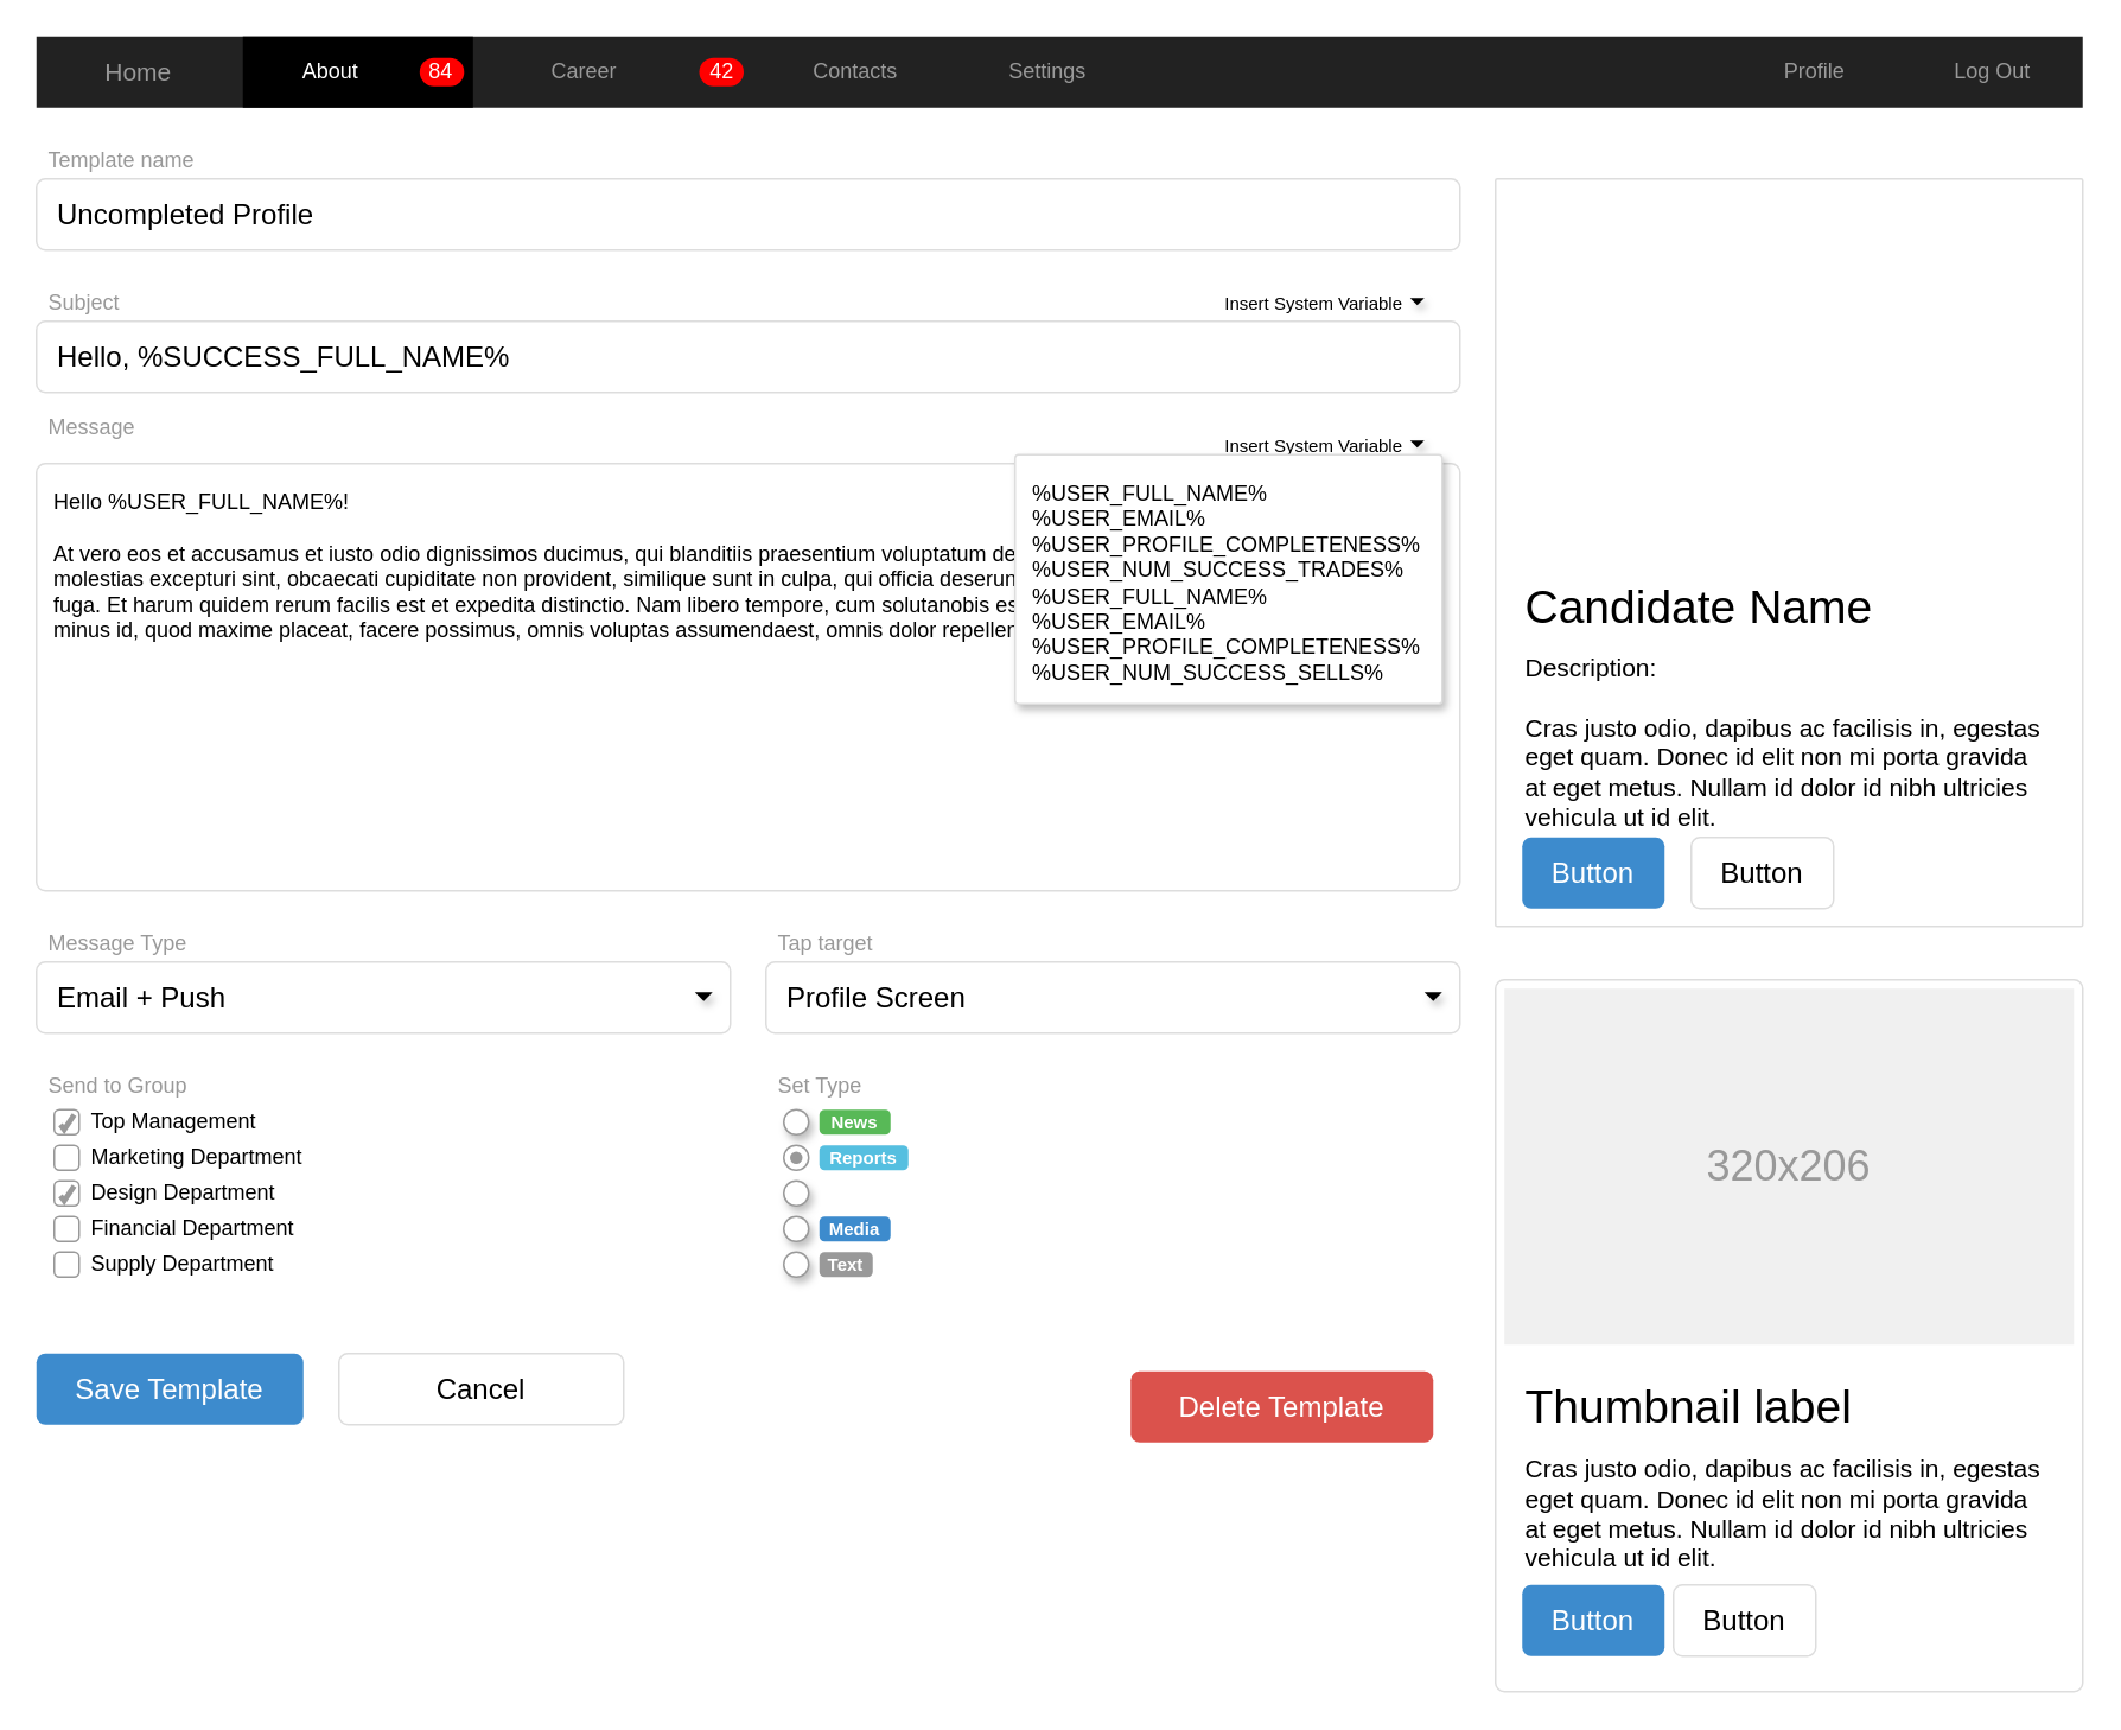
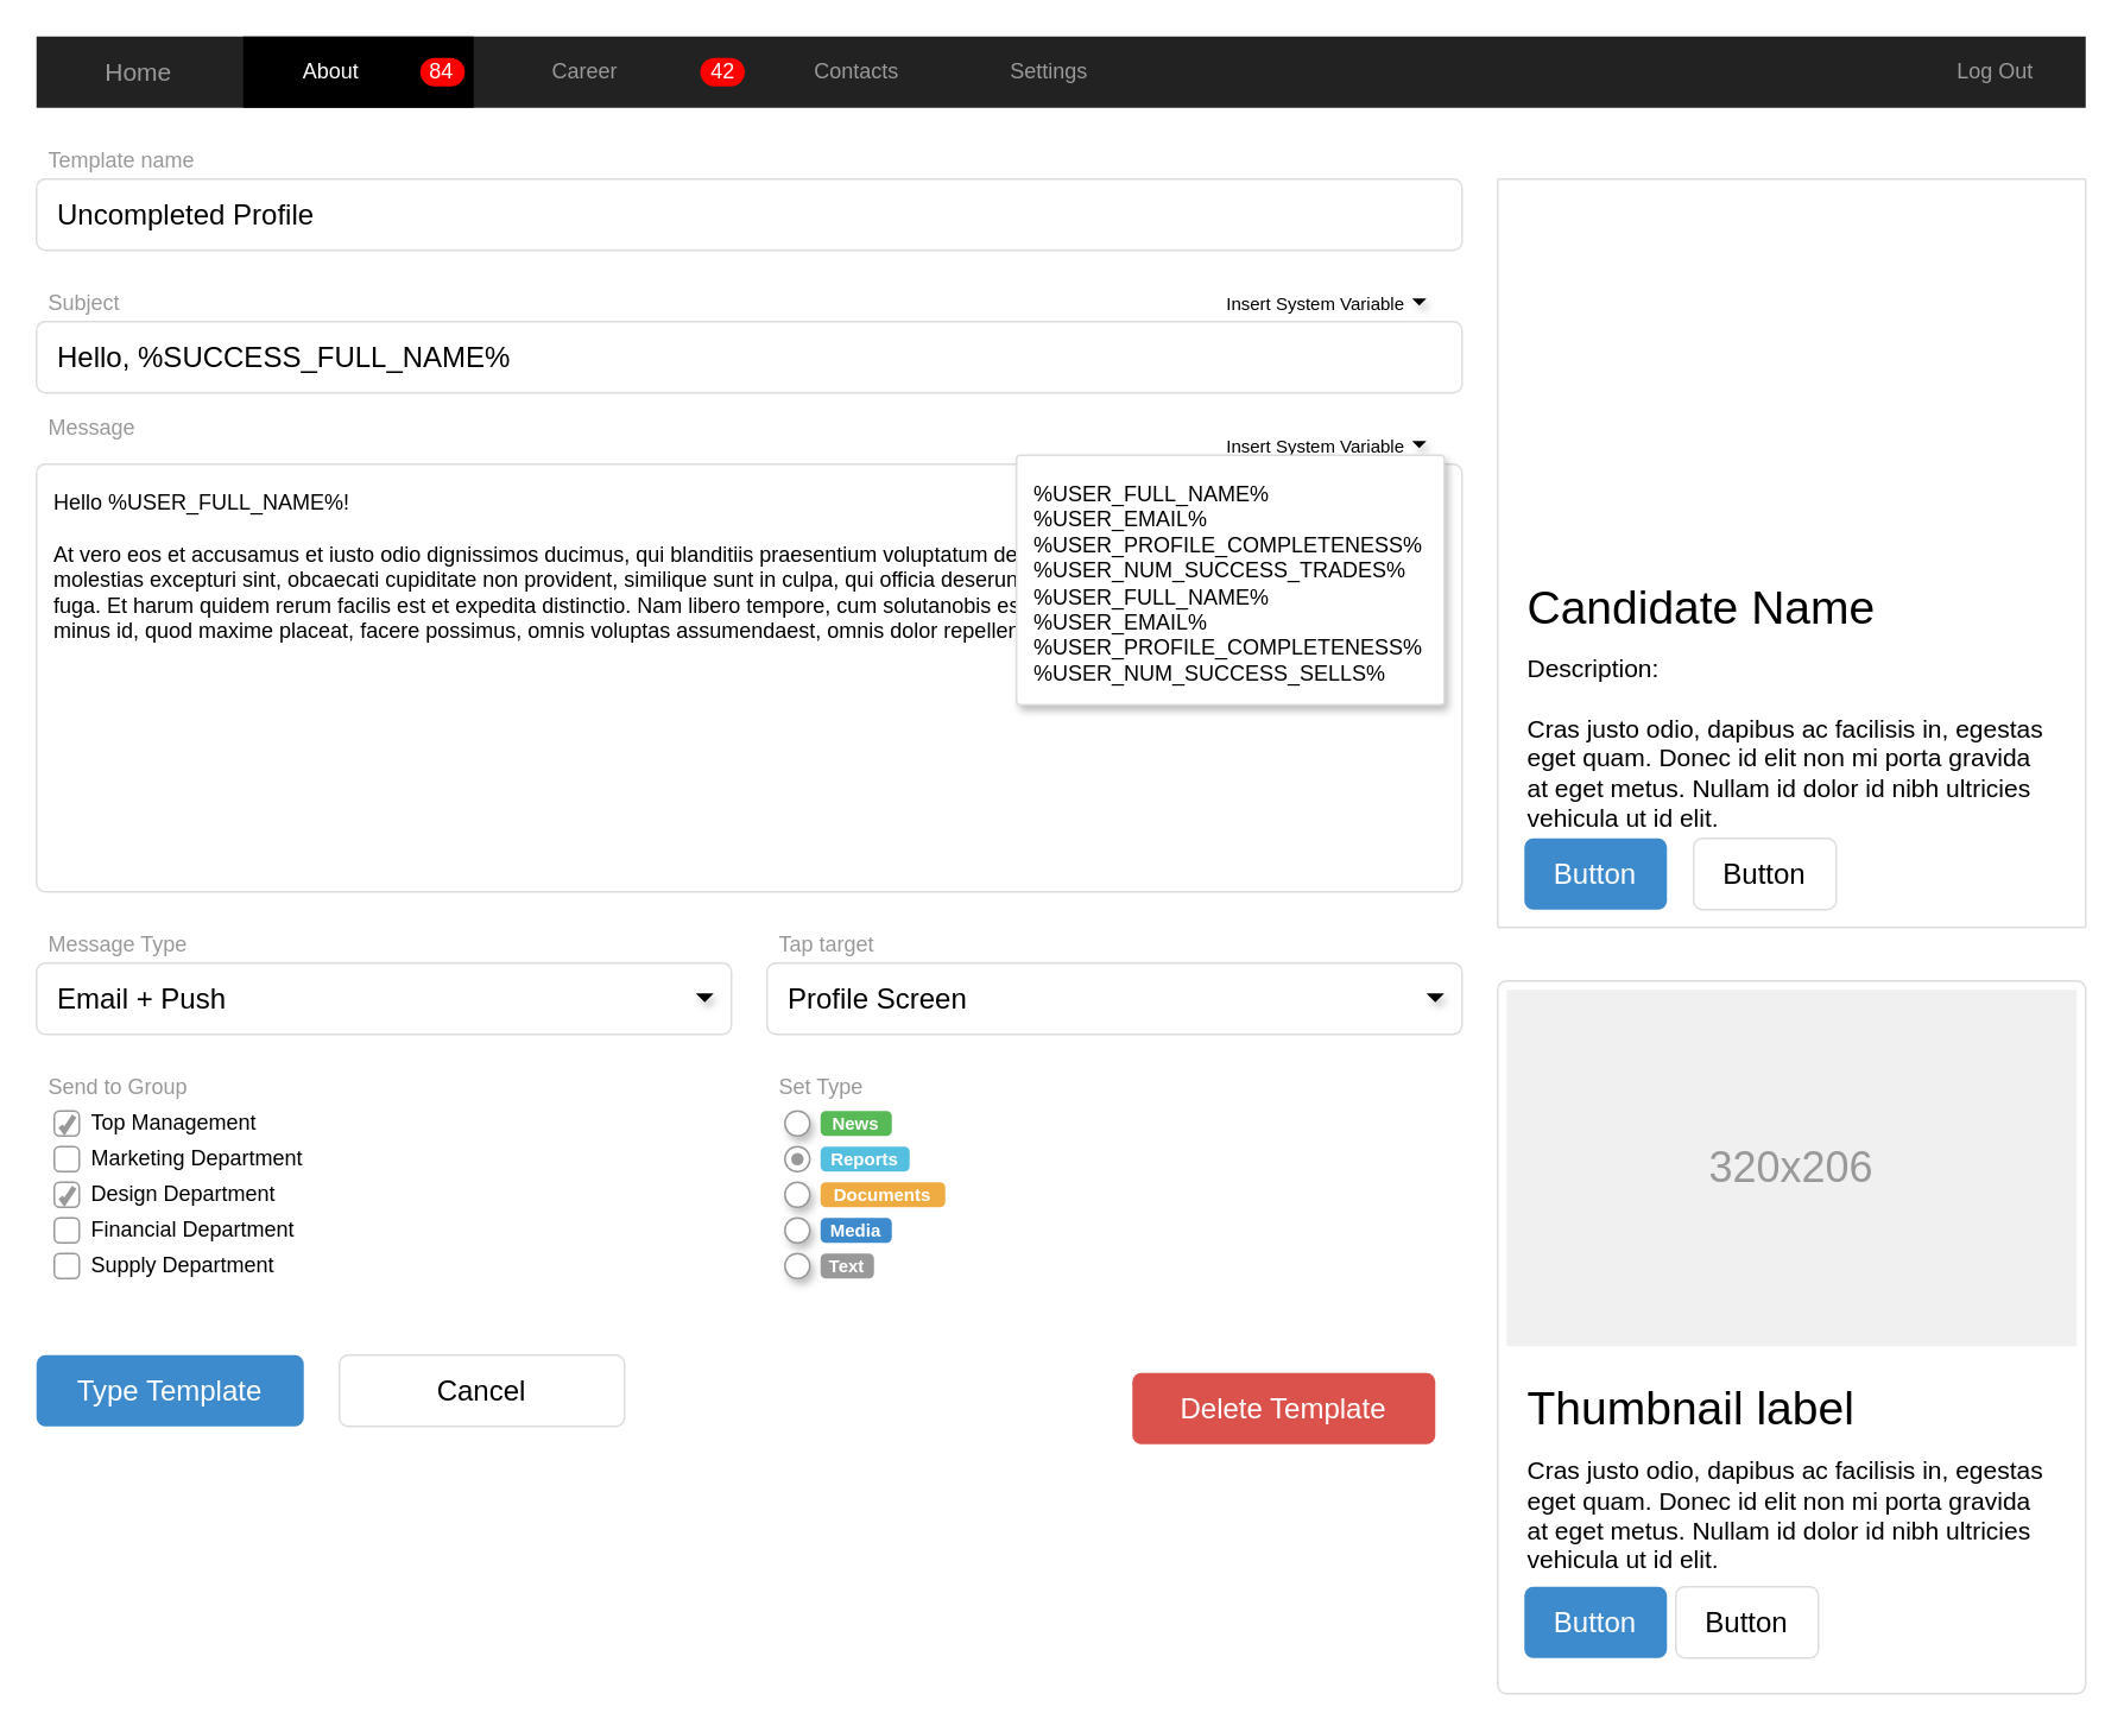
- <mxCell id="10" value="Profile" style="html=1;shadow=0;dashed=0;fillColor=none;strokeColor=none;shape=mxgraph.bootstrap.rect;fontColor=#999999;whiteSpace=wrap;" parent="2" vertex="1"><mxGeometry x="948.75" width="100.625" height="40" as="geometry" /></mxCell>
+ <mxCell id="46" value="Documents" style="html=1;shadow=0;dashed=0;shape=mxgraph.bootstrap.rrect;align=center;rSize=3;strokeColor=none;fillColor=#EFAC43;fontColor=#ffffff;fontStyle=1;fontSize=10;whiteSpace=wrap;rounded=0;" parent="1" vertex="1"><mxGeometry x="460" y="663" width="70" height="14" as="geometry" /></mxCell>
- <mxCell id="51" value="Save Template" style="html=1;shadow=0;dashed=0;shape=mxgraph.bootstrap.rrect;align=center;rSize=5;strokeColor=none;fillColor=#3D8BCD;fontColor=#ffffff;fontSize=16;whiteSpace=wrap;rounded=0;" parent="1" vertex="1"><mxGeometry x="20" y="760" width="150" height="40" as="geometry" /></mxCell>
+ <mxCell id="51" value="Type Template" style="html=1;shadow=0;dashed=0;shape=mxgraph.bootstrap.rrect;align=center;rSize=5;strokeColor=none;fillColor=#3D8BCD;fontColor=#ffffff;fontSize=16;whiteSpace=wrap;rounded=0;" parent="1" vertex="1"><mxGeometry x="20" y="760" width="150" height="40" as="geometry" /></mxCell>
